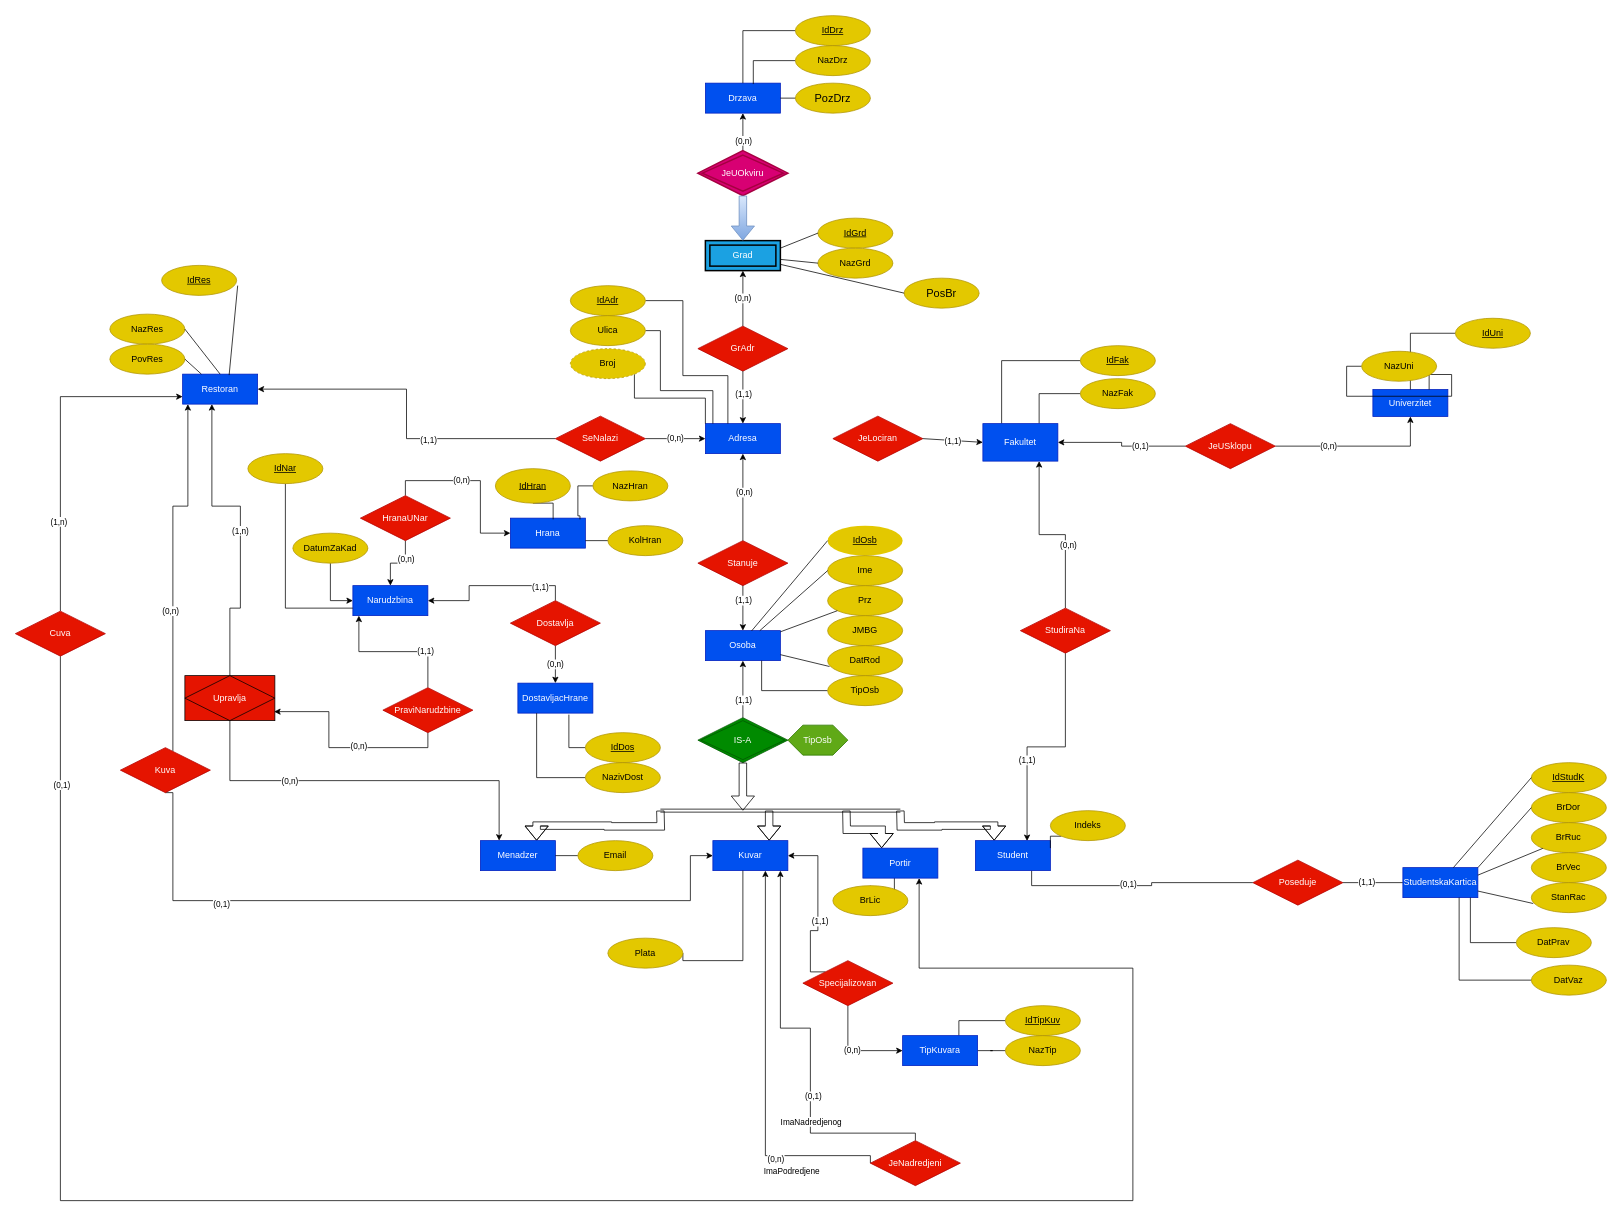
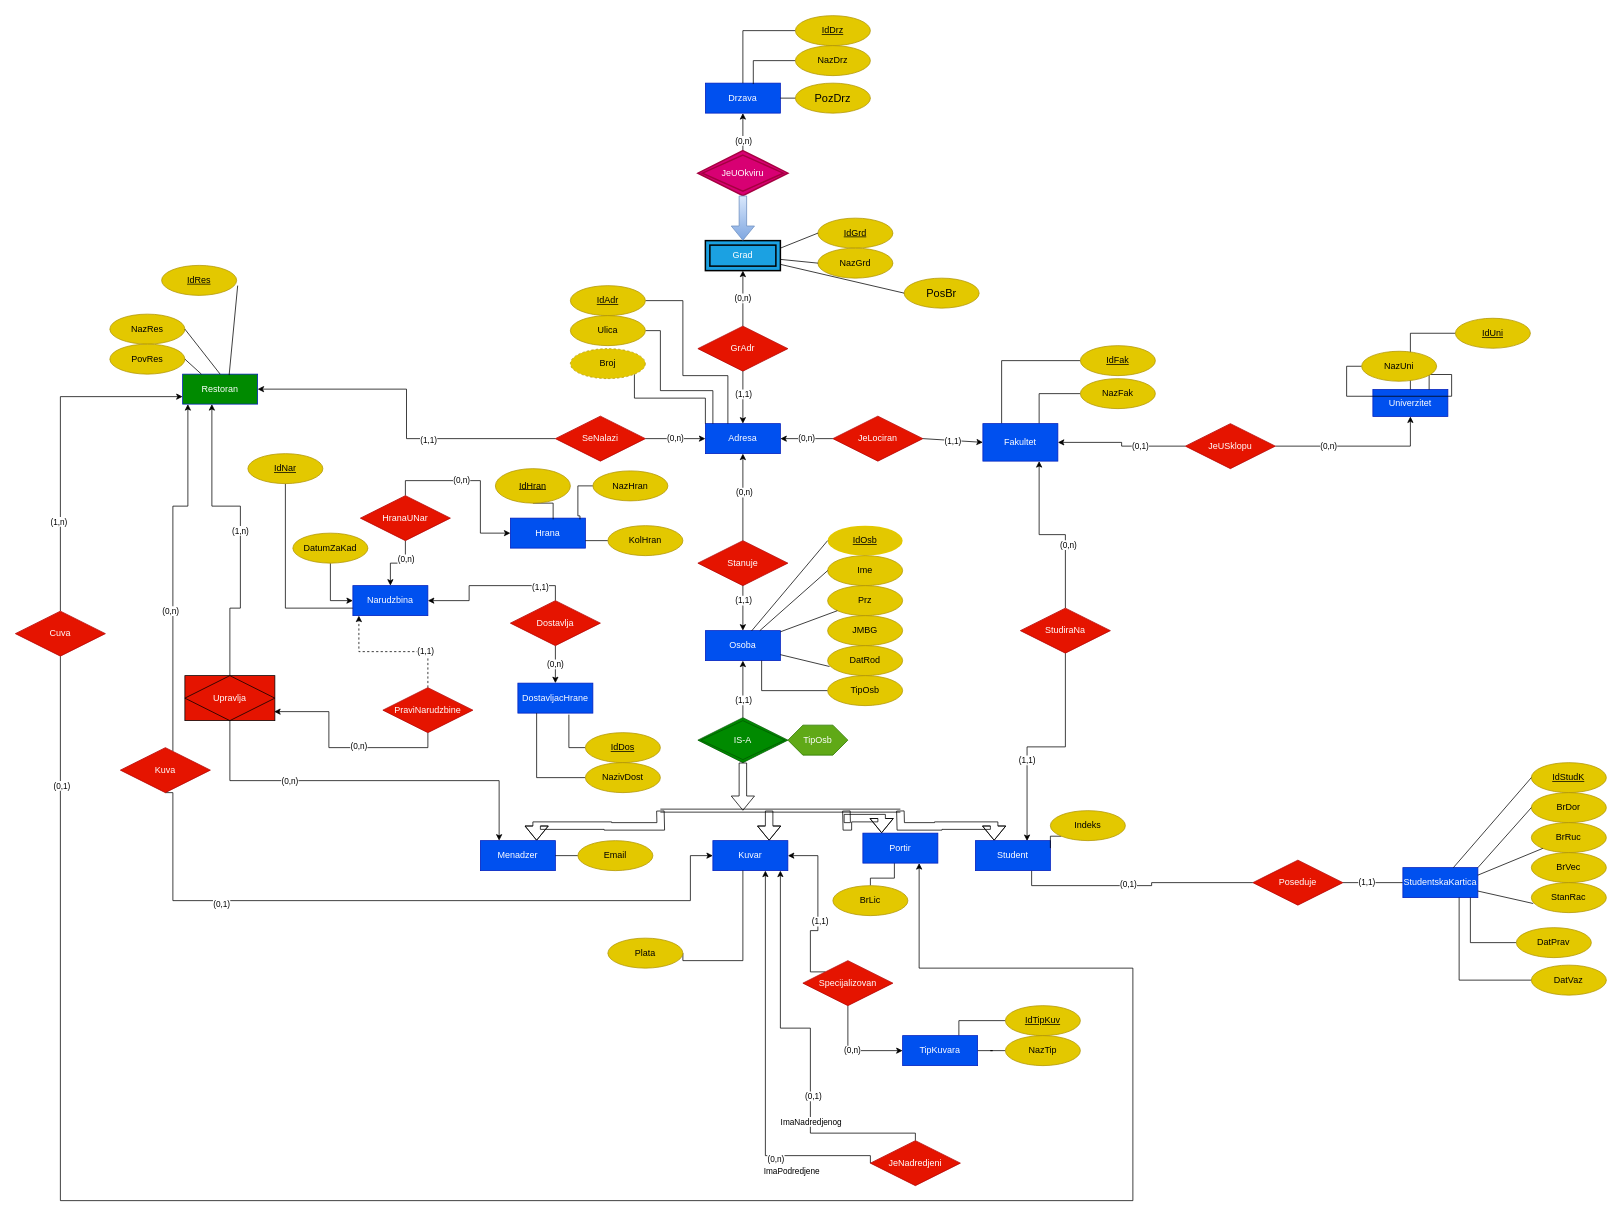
- <mxCell id="4" value="Restoran" style="whiteSpace=wrap;html=1;align=center;strokeColor=#001DBC;fillColor=#0050ef;fontColor=#ffffff;labelBorderColor=none;" parent="1" vertex="1"><mxGeometry x="243" y="498" width="100" height="40" as="geometry" /></mxCell>
+ <mxCell id="4" value="Restoran" style="whiteSpace=wrap;html=1;align=center;strokeColor=#001DBC;fillColor=#008a00;fontColor=#ffffff;labelBorderColor=none;" parent="1" vertex="1"><mxGeometry x="243" y="498" width="100" height="40" as="geometry" /></mxCell>
+ <mxCell id="85" value="(0,n)" style="endArrow=classic;startArrow=none;html=1;rounded=0;exitX=0;exitY=0.5;exitDx=0;exitDy=0;entryX=1;entryY=0.5;entryDx=0;entryDy=0;startFill=0;labelBorderColor=none;" parent="1" source="84" target="11" edge="1"><mxGeometry width="50" height="50" relative="1" as="geometry"><mxPoint x="870" y="594" as="sourcePoint" /><mxPoint x="950" y="594" as="targetPoint" /></mxGeometry></mxCell>
- <mxCell id="159" style="edgeStyle=orthogonalEdgeStyle;rounded=0;orthogonalLoop=1;jettySize=auto;html=1;exitX=0.5;exitY=0;exitDx=0;exitDy=0;entryX=0.08;entryY=1;entryDx=0;entryDy=0;entryPerimeter=0;startArrow=none;startFill=0;endArrow=classic;endFill=1;labelBorderColor=none;" parent="1" source="163" target="164" edge="1"><mxGeometry relative="1" as="geometry" /></mxCell>
+ <mxCell id="159" style="edgeStyle=orthogonalEdgeStyle;rounded=0;orthogonalLoop=1;jettySize=auto;html=1;exitX=0.5;exitY=0;exitDx=0;exitDy=0;entryX=0.08;entryY=1;entryDx=0;entryDy=0;entryPerimeter=0;startArrow=none;startFill=0;endArrow=classic;endFill=1;labelBorderColor=none;dashed=1;" parent="1" source="163" target="164" edge="1"><mxGeometry relative="1" as="geometry" /></mxCell>
- <mxCell id="26" value="Portir" style="whiteSpace=wrap;html=1;align=center;strokeColor=#001DBC;fillColor=#0050ef;fontColor=#ffffff;labelBorderColor=none;" parent="1" vertex="1"><mxGeometry x="1150" y="1130" width="100" height="40" as="geometry" /></mxCell>
+ <mxCell id="26" value="Portir" style="whiteSpace=wrap;html=1;align=center;strokeColor=#001DBC;fillColor=#0050ef;fontColor=#ffffff;labelBorderColor=none;" parent="1" vertex="1"><mxGeometry x="1150" y="1110" width="100" height="40" as="geometry" /></mxCell>
